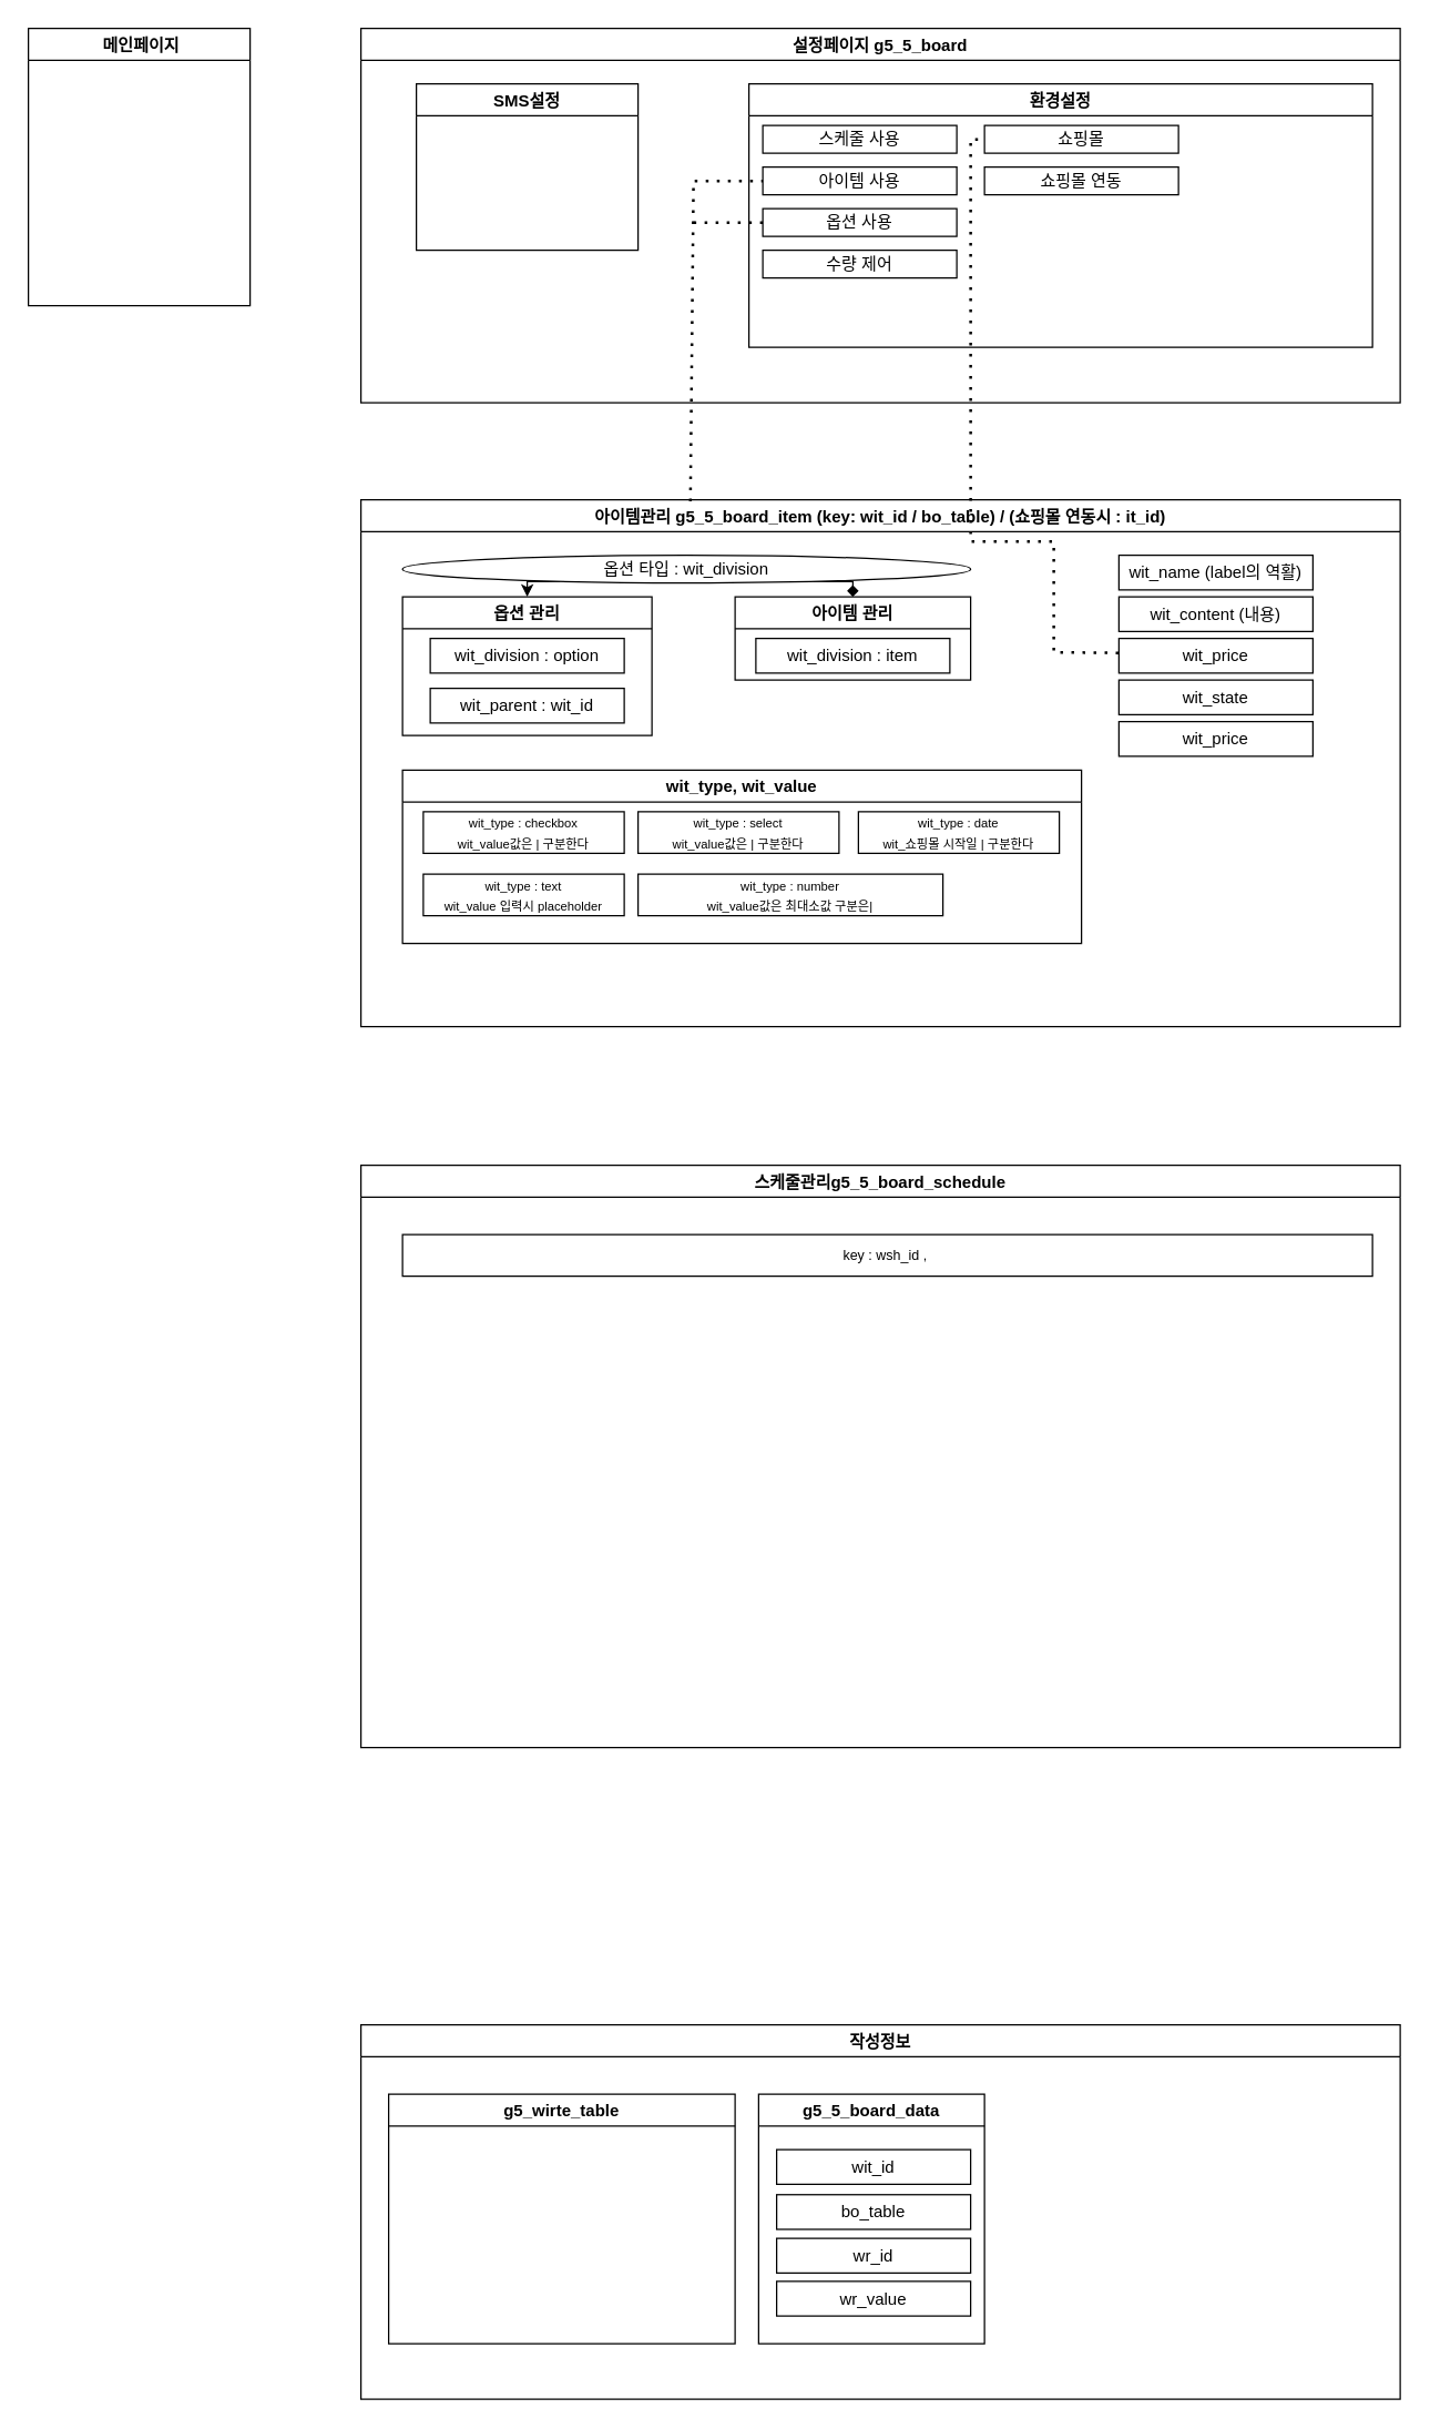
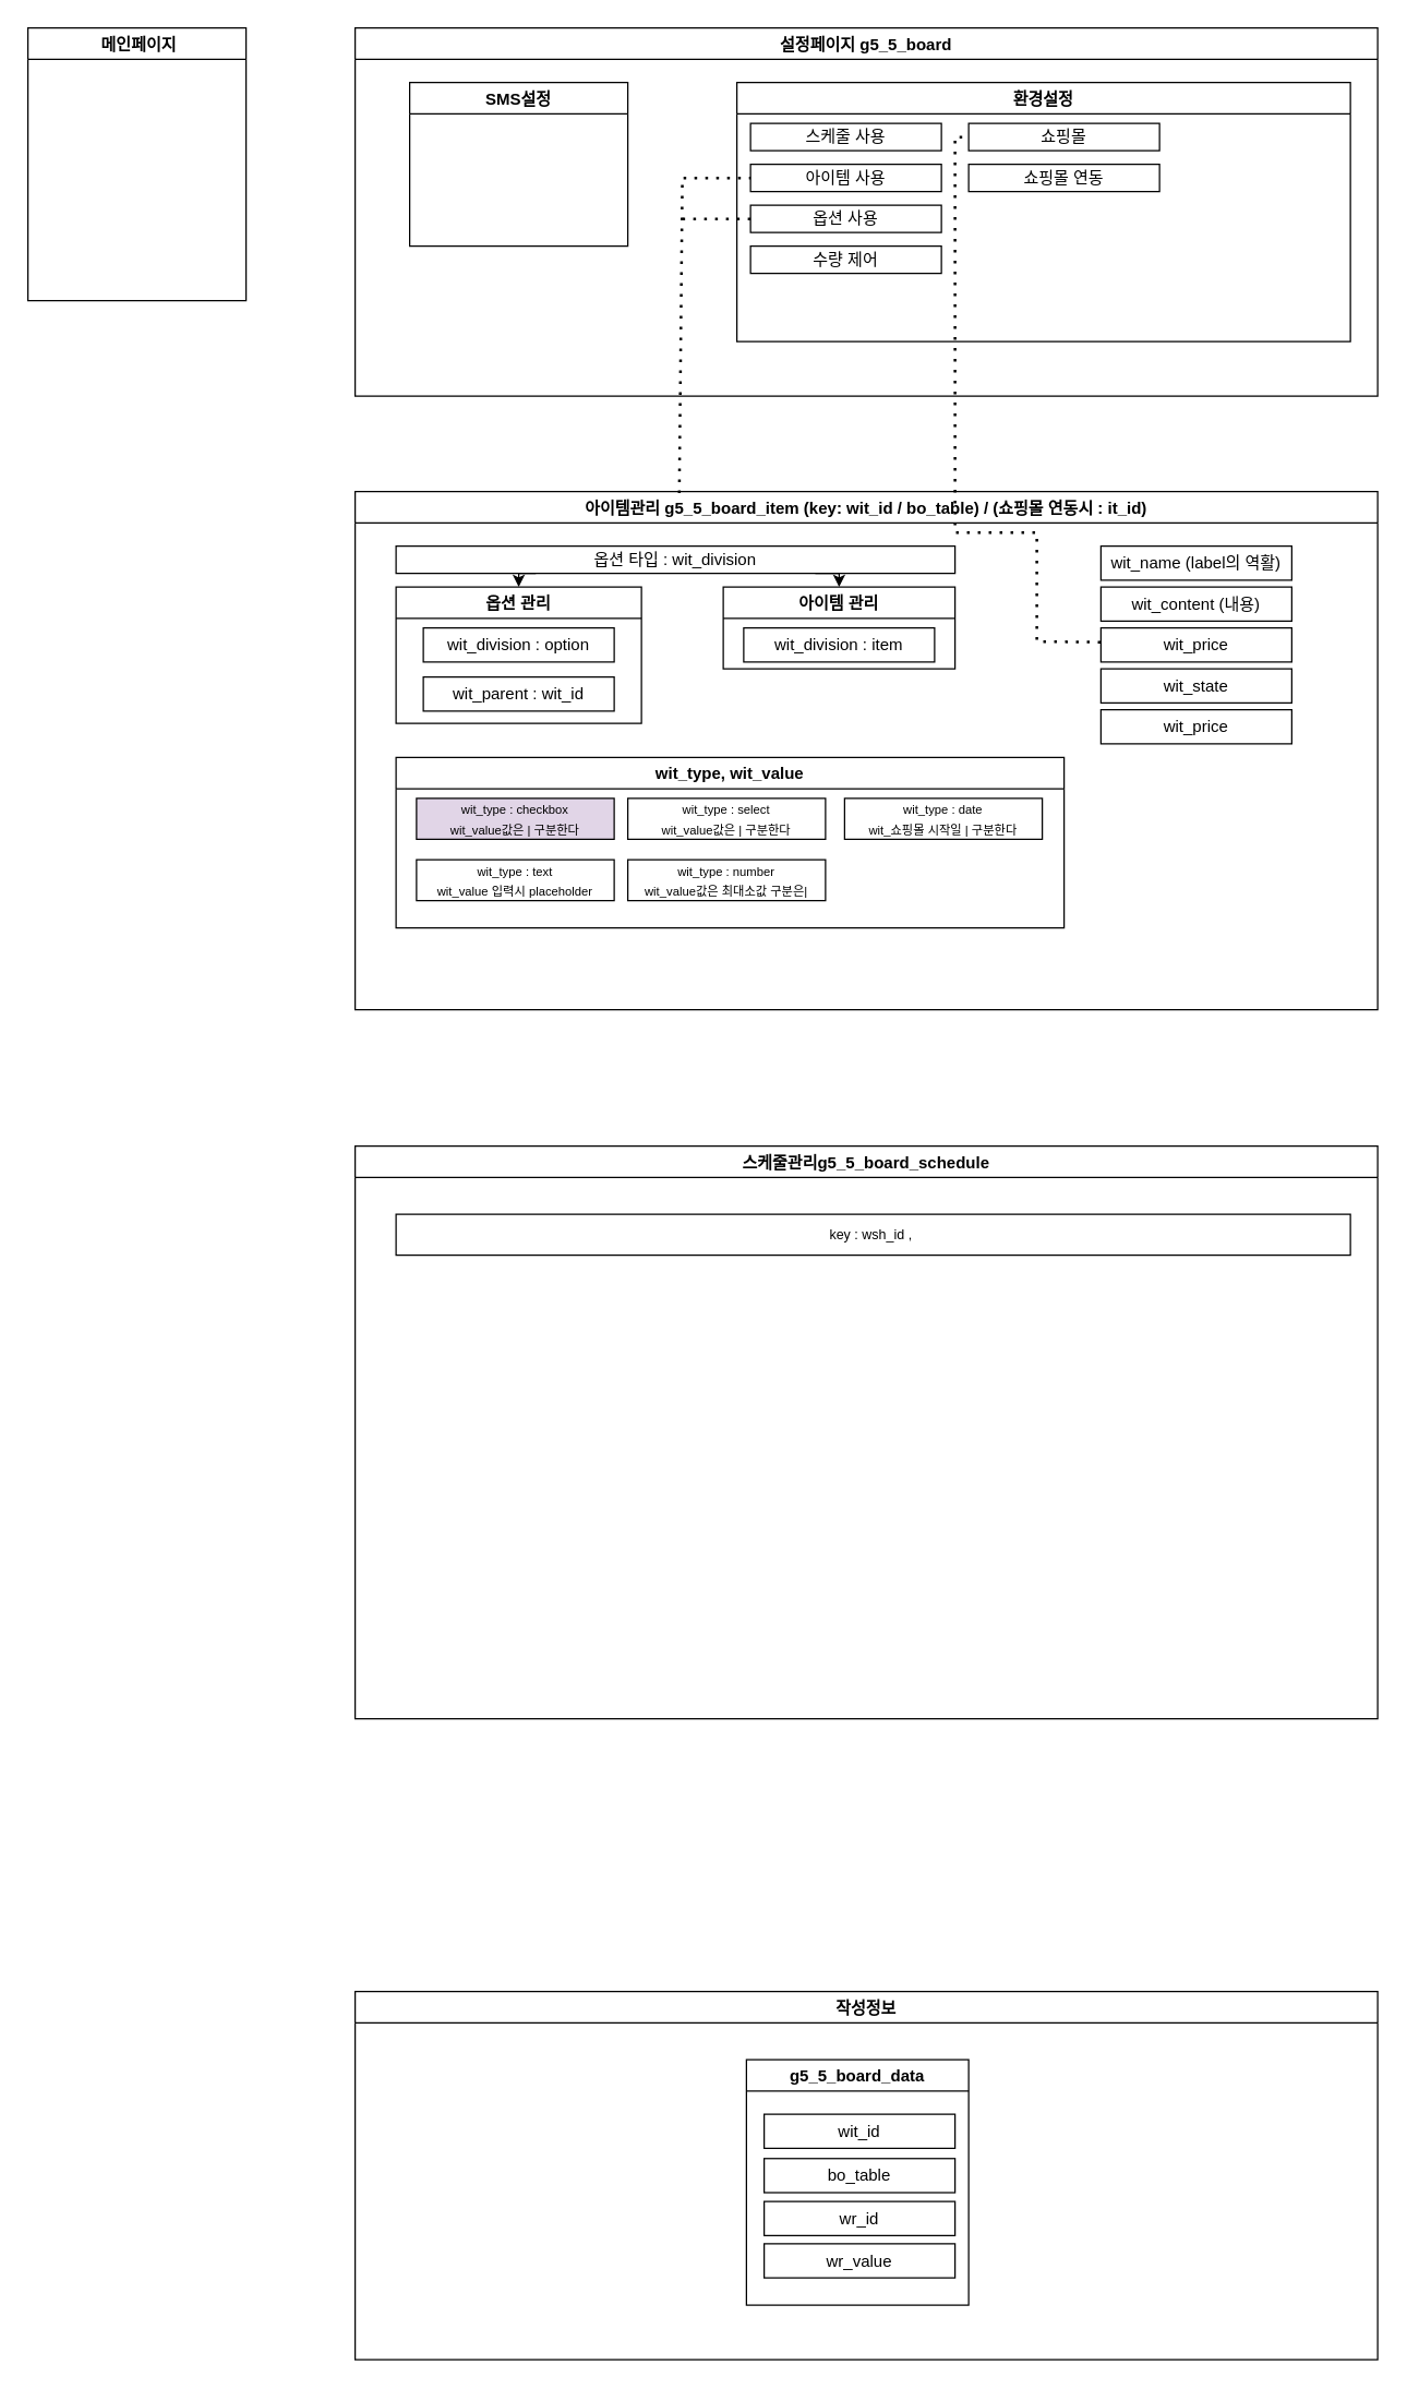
- <mxCell id="21" value="옵션 타입 : wit_division" style="ellipse;whiteSpace=wrap;html=1;" vertex="1" parent="13"><mxGeometry x="30" y="40" width="410" height="20" as="geometry" /></mxCell>
+ <mxCell id="21" value="옵션 타입 : wit_division" style="rounded=0;whiteSpace=wrap;html=1;" vertex="1" parent="13"><mxGeometry x="30" y="40" width="410" height="20" as="geometry" /></mxCell>
- <mxCell id="20" style="edgeStyle=orthogonalEdgeStyle;rounded=0;orthogonalLoop=1;jettySize=auto;html=1;exitX=0.75;exitY=1;exitDx=0;exitDy=0;entryX=0.5;entryY=0;entryDx=0;entryDy=0;endArrow=diamond;" edge="1" parent="13" source="21" target="17"><mxGeometry relative="1" as="geometry" /></mxCell>
+ <mxCell id="20" style="edgeStyle=orthogonalEdgeStyle;rounded=0;orthogonalLoop=1;jettySize=auto;html=1;exitX=0.75;exitY=1;exitDx=0;exitDy=0;entryX=0.5;entryY=0;entryDx=0;entryDy=0;" edge="1" parent="13" source="21" target="17"><mxGeometry relative="1" as="geometry" /></mxCell>
- <mxCell id="23" value="&lt;font style=&quot;font-size: 9px;&quot;&gt;wit_type : checkbox&lt;br&gt;&lt;font style=&quot;font-size: 9px;&quot;&gt;wit_value값은 | 구분한다&lt;/font&gt;&lt;/font&gt;" style="rounded=0;whiteSpace=wrap;html=1;" vertex="1" parent="22"><mxGeometry x="15" y="30" width="145" height="30" as="geometry" /></mxCell>
+ <mxCell id="23" value="&lt;font style=&quot;font-size: 9px;&quot;&gt;wit_type : checkbox&lt;br&gt;&lt;font style=&quot;font-size: 9px;&quot;&gt;wit_value값은 | 구분한다&lt;/font&gt;&lt;/font&gt;" style="rounded=0;whiteSpace=wrap;html=1;fillColor=#e1d5e7;" vertex="1" parent="22"><mxGeometry x="15" y="30" width="145" height="30" as="geometry" /></mxCell>
- <mxCell id="26" value="&lt;font style=&quot;font-size: 9px;&quot;&gt;wit_type : number&lt;br style=&quot;font-size: 9px;&quot;&gt;&lt;font style=&quot;font-size: 9px;&quot;&gt;wit_value값은 최대소값 구분은|&lt;/font&gt;&lt;/font&gt;" style="rounded=0;whiteSpace=wrap;html=1;" vertex="1" parent="22"><mxGeometry x="170" y="75" width="220" height="30" as="geometry" /></mxCell>
+ <mxCell id="26" value="&lt;font style=&quot;font-size: 9px;&quot;&gt;wit_type : number&lt;br style=&quot;font-size: 9px;&quot;&gt;&lt;font style=&quot;font-size: 9px;&quot;&gt;wit_value값은 최대소값 구분은|&lt;/font&gt;&lt;/font&gt;" style="rounded=0;whiteSpace=wrap;html=1;" vertex="1" parent="22"><mxGeometry x="170" y="75" width="145" height="30" as="geometry" /></mxCell>
- <mxCell id="37" value="g5_wirte_table" style="swimlane;" parent="36" vertex="1"><mxGeometry x="20" y="50" width="250" height="180" as="geometry" /></mxCell>
